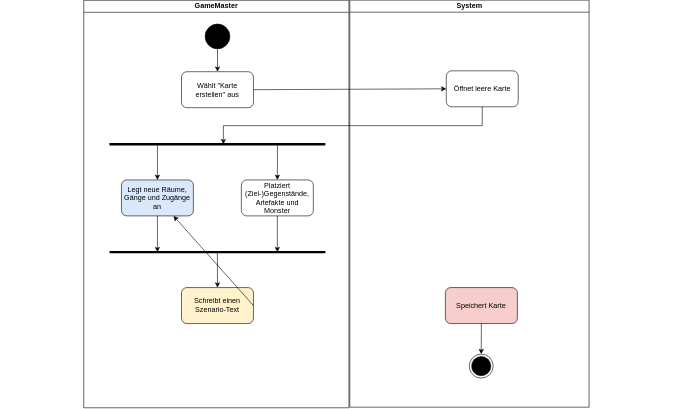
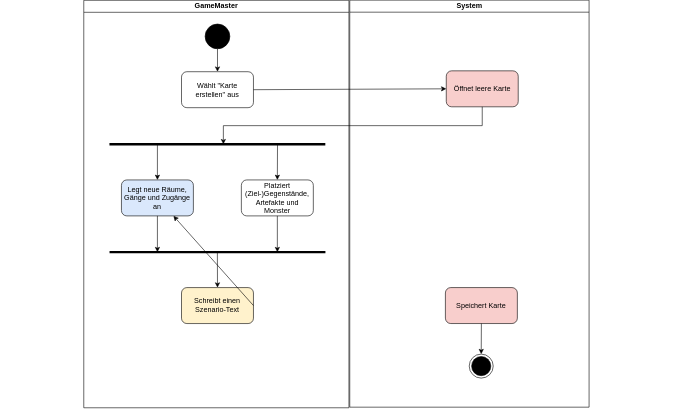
- <mxCell id="3" value="Öffnet leere Karte" style="rounded=1;whiteSpace=wrap;html=1;fillColor=#FFFFFF;" parent="2" vertex="1"><mxGeometry x="300.75" y="-22" width="120" height="60" as="geometry" /></mxCell>
+ <mxCell id="3" value="Öffnet leere Karte" style="rounded=1;whiteSpace=wrap;html=1;fillColor=#f8cecc;" parent="2" vertex="1"><mxGeometry x="300.75" y="-22" width="120" height="60" as="geometry" /></mxCell>
